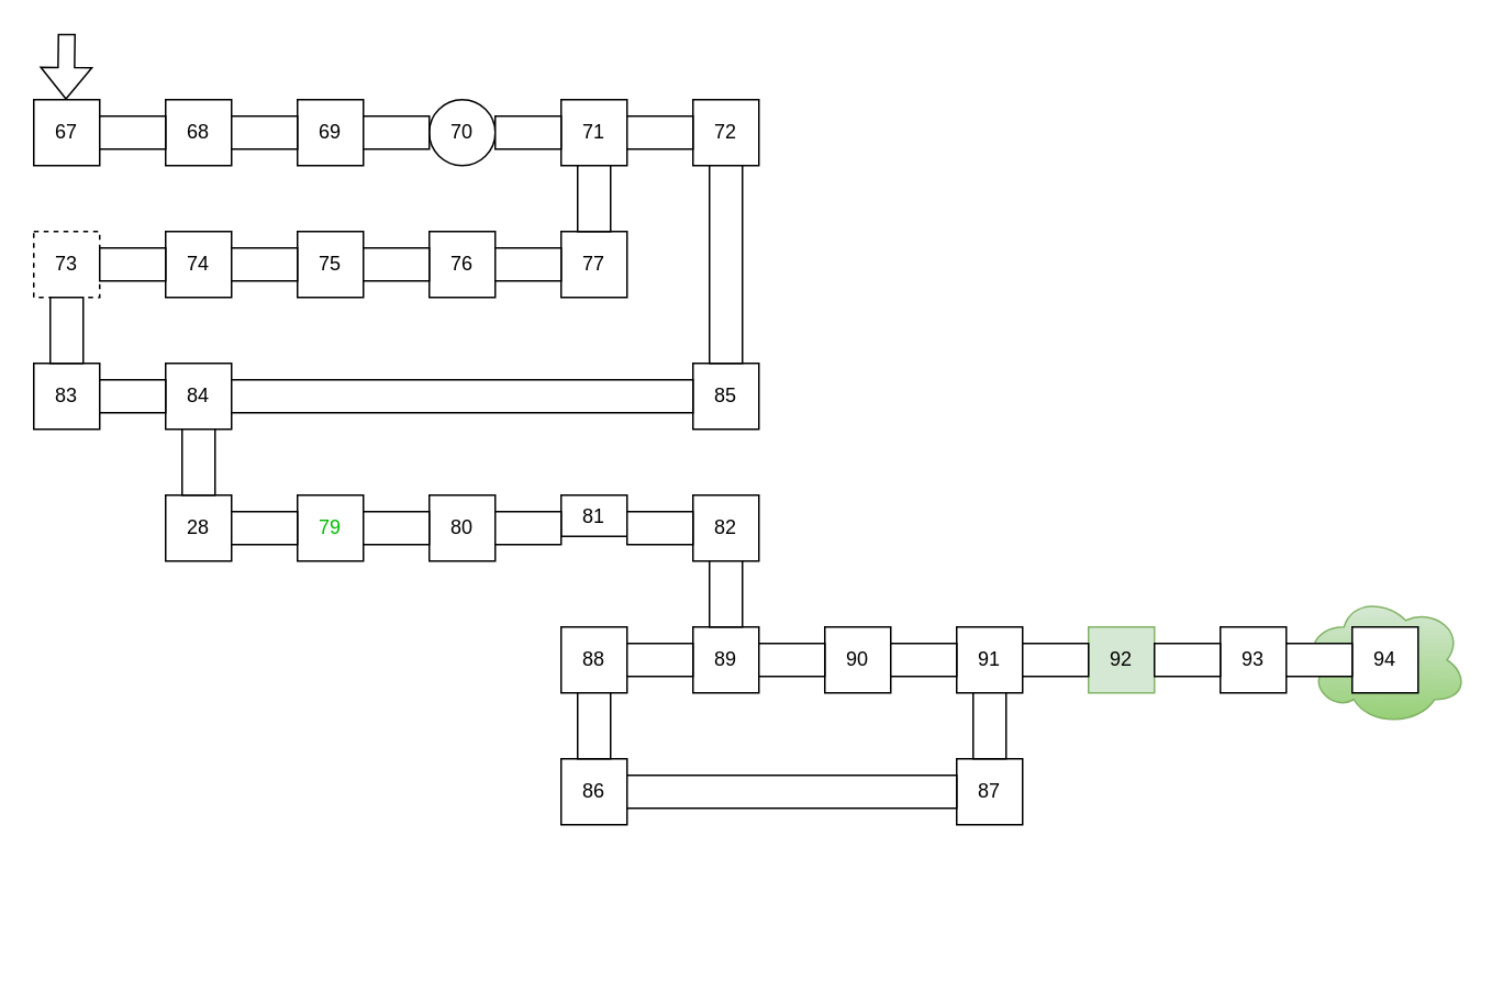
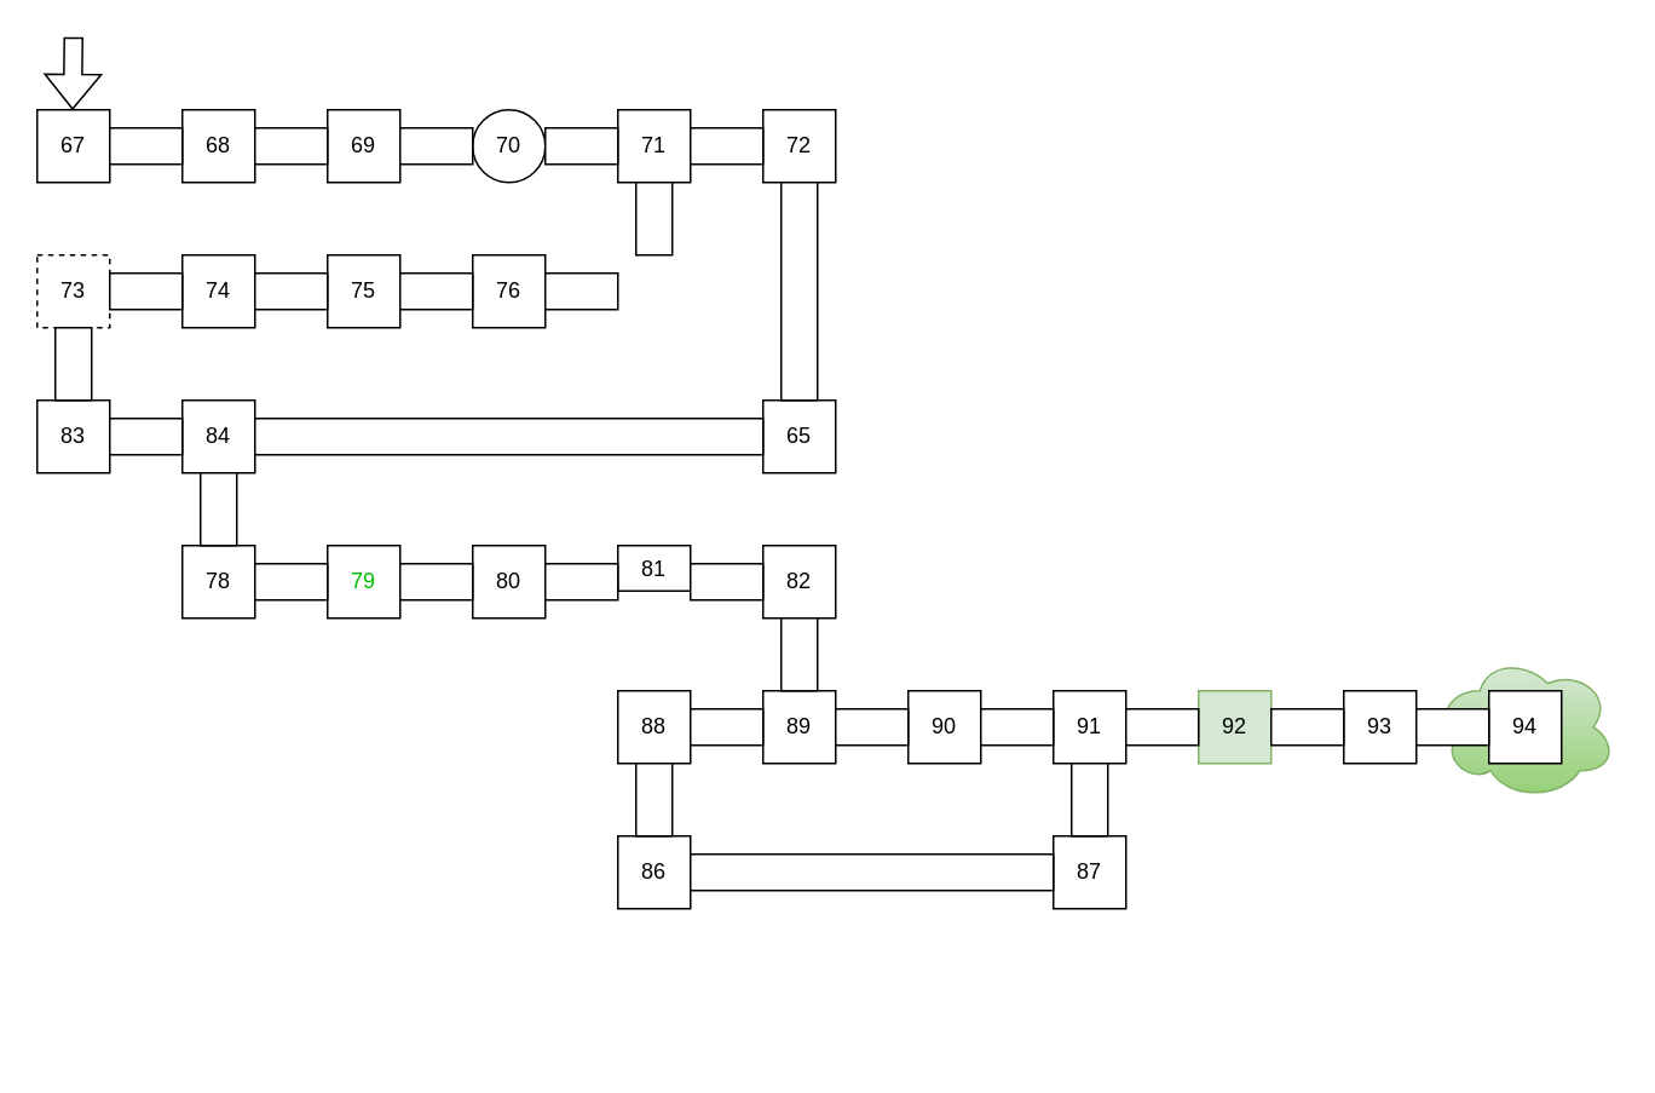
- <mxCell id="13" value="77" style="rounded=0;whiteSpace=wrap;html=1;" vertex="1" parent="1"><mxGeometry x="340" y="140" width="40" height="40" as="geometry" /></mxCell>
- <mxCell id="14" value="85" style="rounded=0;whiteSpace=wrap;html=1;" vertex="1" parent="1"><mxGeometry x="420" y="220" width="40" height="40" as="geometry" /></mxCell>
+ <mxCell id="14" value="65" style="rounded=0;whiteSpace=wrap;html=1;" vertex="1" parent="1"><mxGeometry x="420" y="220" width="40" height="40" as="geometry" /></mxCell>
- <mxCell id="17" value="28" style="rounded=0;whiteSpace=wrap;html=1;" vertex="1" parent="1"><mxGeometry x="100" y="300" width="40" height="40" as="geometry" /></mxCell>
+ <mxCell id="17" value="78" style="rounded=0;whiteSpace=wrap;html=1;" vertex="1" parent="1"><mxGeometry x="100" y="300" width="40" height="40" as="geometry" /></mxCell>
